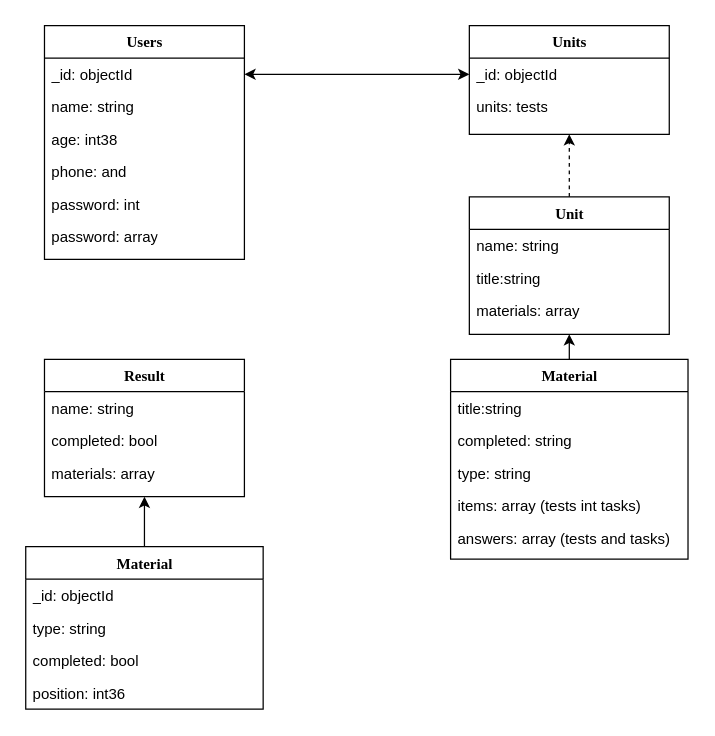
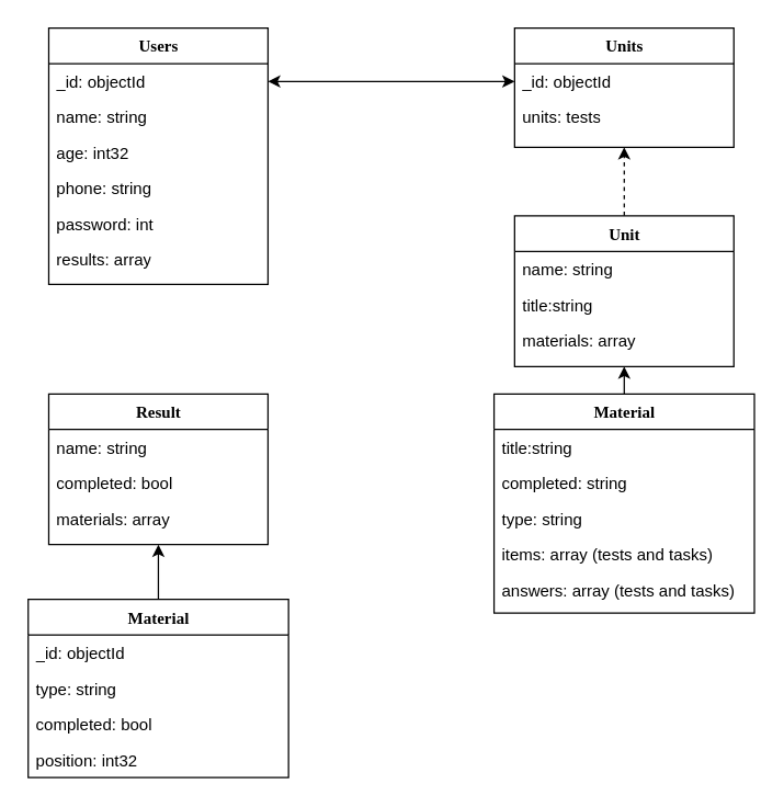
- <mxCell id="5" value="age: int38" style="text;html=1;strokeColor=none;fillColor=none;align=left;verticalAlign=top;spacingLeft=4;spacingRight=4;whiteSpace=wrap;overflow=hidden;rotatable=0;points=[[0,0.5],[1,0.5]];portConstraint=eastwest;" parent="2" vertex="1"><mxGeometry y="78" width="160" height="26" as="geometry" /></mxCell>
+ <mxCell id="5" value="age: int32" style="text;html=1;strokeColor=none;fillColor=none;align=left;verticalAlign=top;spacingLeft=4;spacingRight=4;whiteSpace=wrap;overflow=hidden;rotatable=0;points=[[0,0.5],[1,0.5]];portConstraint=eastwest;" parent="2" vertex="1"><mxGeometry y="78" width="160" height="26" as="geometry" /></mxCell>
- <mxCell id="6" value="phone: and" style="text;html=1;strokeColor=none;fillColor=none;align=left;verticalAlign=top;spacingLeft=4;spacingRight=4;whiteSpace=wrap;overflow=hidden;rotatable=0;points=[[0,0.5],[1,0.5]];portConstraint=eastwest;" parent="2" vertex="1"><mxGeometry y="104" width="160" height="26" as="geometry" /></mxCell>
+ <mxCell id="6" value="phone: string" style="text;html=1;strokeColor=none;fillColor=none;align=left;verticalAlign=top;spacingLeft=4;spacingRight=4;whiteSpace=wrap;overflow=hidden;rotatable=0;points=[[0,0.5],[1,0.5]];portConstraint=eastwest;" parent="2" vertex="1"><mxGeometry y="104" width="160" height="26" as="geometry" /></mxCell>
- <mxCell id="8" value="password: array" style="text;html=1;strokeColor=none;fillColor=none;align=left;verticalAlign=top;spacingLeft=4;spacingRight=4;whiteSpace=wrap;overflow=hidden;rotatable=0;points=[[0,0.5],[1,0.5]];portConstraint=eastwest;" parent="2" vertex="1"><mxGeometry y="156" width="160" height="26" as="geometry" /></mxCell>
+ <mxCell id="8" value="results: array" style="text;html=1;strokeColor=none;fillColor=none;align=left;verticalAlign=top;spacingLeft=4;spacingRight=4;whiteSpace=wrap;overflow=hidden;rotatable=0;points=[[0,0.5],[1,0.5]];portConstraint=eastwest;" parent="2" vertex="1"><mxGeometry y="156" width="160" height="26" as="geometry" /></mxCell>
- <mxCell id="23" value="items: array (tests int tasks)" style="text;html=1;strokeColor=none;fillColor=none;align=left;verticalAlign=top;spacingLeft=4;spacingRight=4;whiteSpace=wrap;overflow=hidden;rotatable=0;points=[[0,0.5],[1,0.5]];portConstraint=eastwest;" vertex="1" parent="19"><mxGeometry y="104" width="190" height="26" as="geometry" /></mxCell>
+ <mxCell id="23" value="items: array (tests and tasks)" style="text;html=1;strokeColor=none;fillColor=none;align=left;verticalAlign=top;spacingLeft=4;spacingRight=4;whiteSpace=wrap;overflow=hidden;rotatable=0;points=[[0,0.5],[1,0.5]];portConstraint=eastwest;" vertex="1" parent="19"><mxGeometry y="104" width="190" height="26" as="geometry" /></mxCell>
- <mxCell id="34" value="position: int36" style="text;html=1;strokeColor=none;fillColor=none;align=left;verticalAlign=top;spacingLeft=4;spacingRight=4;whiteSpace=wrap;overflow=hidden;rotatable=0;points=[[0,0.5],[1,0.5]];portConstraint=eastwest;" vertex="1" parent="30"><mxGeometry y="104" width="190" height="26" as="geometry" /></mxCell>
+ <mxCell id="34" value="position: int32" style="text;html=1;strokeColor=none;fillColor=none;align=left;verticalAlign=top;spacingLeft=4;spacingRight=4;whiteSpace=wrap;overflow=hidden;rotatable=0;points=[[0,0.5],[1,0.5]];portConstraint=eastwest;" vertex="1" parent="30"><mxGeometry y="104" width="190" height="26" as="geometry" /></mxCell>
